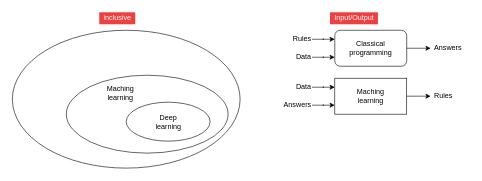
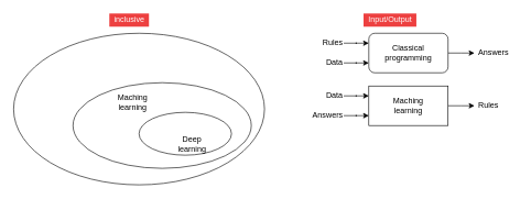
- <mxCell id="7" value="Deep&lt;br&gt;learning" style="text;html=1;align=center;verticalAlign=middle;resizable=0;points=[];autosize=1;" vertex="1" parent="2"><mxGeometry x="230" y="137.5" width="60" height="30" as="geometry" /></mxCell>
+ <mxCell id="7" value="Deep&lt;br&gt;learning" style="text;html=1;align=center;verticalAlign=middle;resizable=0;points=[];autosize=1;" vertex="1" parent="2"><mxGeometry x="240" y="152.5" width="60" height="30" as="geometry" /></mxCell>
